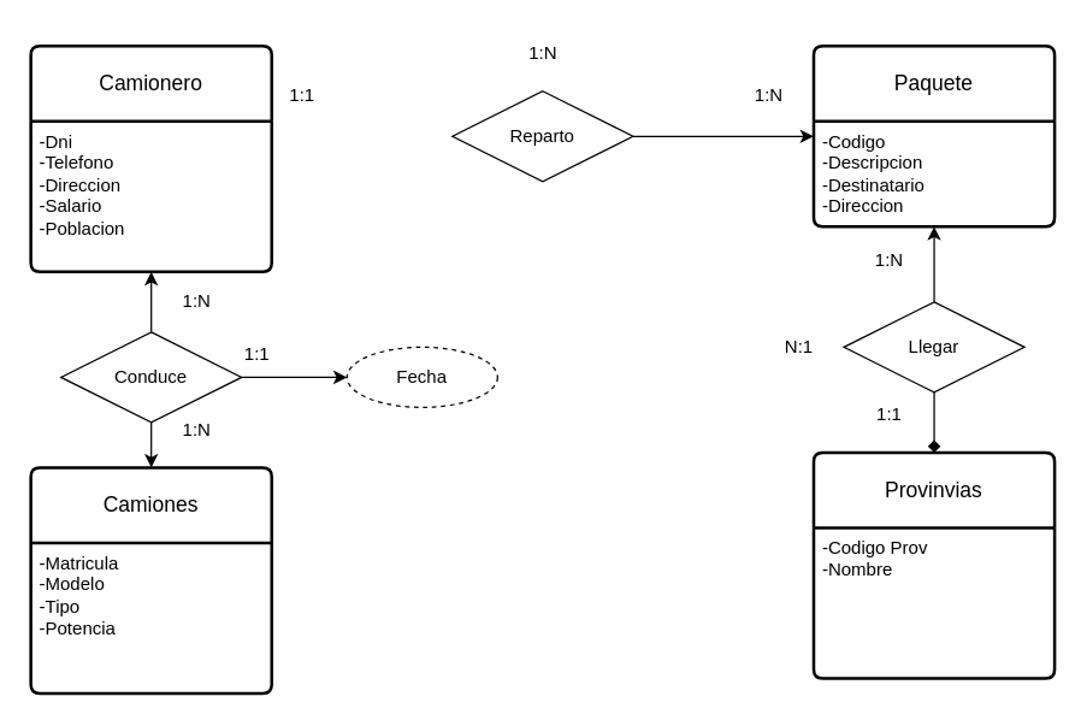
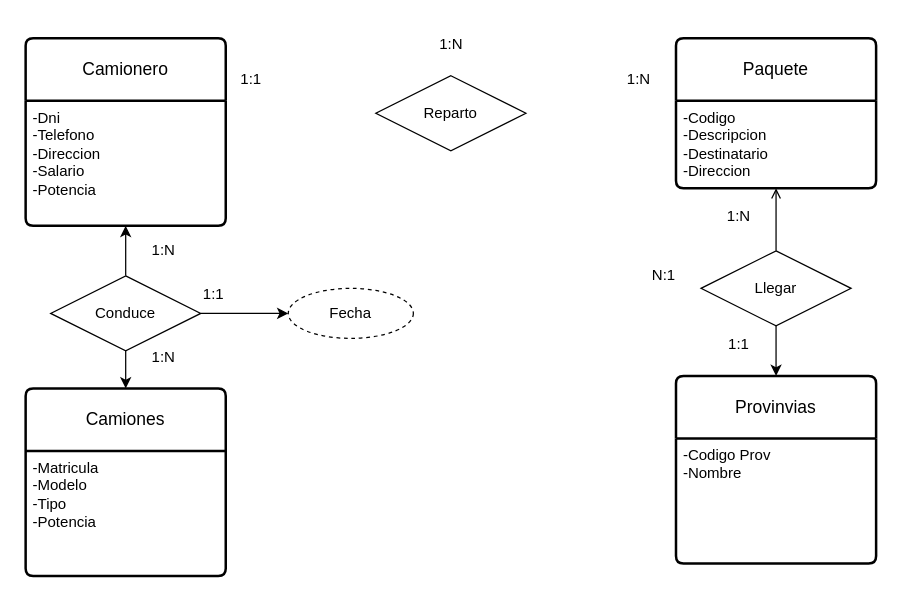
- <mxCell id="6" style="edgeStyle=orthogonalEdgeStyle;rounded=0;orthogonalLoop=1;jettySize=auto;html=1;exitX=1;exitY=0.5;exitDx=0;exitDy=0;entryX=0;entryY=0.5;entryDx=0;entryDy=0;" edge="1" parent="1" source="7" target="4"><mxGeometry relative="1" as="geometry" /></mxCell>
- <mxCell id="3" value="-Dni&lt;br&gt;-Telefono&lt;br&gt;-Direccion&lt;br&gt;-Salario&lt;br&gt;-Poblacion" style="align=left;strokeColor=none;fillColor=none;spacingLeft=4;fontSize=12;verticalAlign=top;resizable=0;rotatable=0;part=1;html=1;" vertex="1" parent="2"><mxGeometry y="50" width="160" height="100" as="geometry" /></mxCell>
+ <mxCell id="3" value="-Dni&lt;br&gt;-Telefono&lt;br&gt;-Direccion&lt;br&gt;-Salario&lt;br&gt;-Potencia" style="align=left;strokeColor=none;fillColor=none;spacingLeft=4;fontSize=12;verticalAlign=top;resizable=0;rotatable=0;part=1;html=1;" vertex="1" parent="2"><mxGeometry y="50" width="160" height="100" as="geometry" /></mxCell>
- <mxCell id="12" style="edgeStyle=orthogonalEdgeStyle;rounded=0;orthogonalLoop=1;jettySize=auto;html=1;exitX=0.5;exitY=0;exitDx=0;exitDy=0;entryX=0.5;entryY=1;entryDx=0;entryDy=0;" edge="1" parent="1" source="14" target="5"><mxGeometry relative="1" as="geometry" /></mxCell>
+ <mxCell id="12" style="edgeStyle=orthogonalEdgeStyle;rounded=0;orthogonalLoop=1;jettySize=auto;html=1;exitX=0.5;exitY=0;exitDx=0;exitDy=0;entryX=0.5;entryY=1;entryDx=0;entryDy=0;endArrow=open;" edge="1" parent="1" source="14" target="5"><mxGeometry relative="1" as="geometry" /></mxCell>
- <mxCell id="21" value="N:1" style="text;html=1;align=center;verticalAlign=middle;resizable=0;points=[];autosize=1;strokeColor=none;fillColor=none;" vertex="1" parent="1"><mxGeometry x="510" y="215" width="40" height="30" as="geometry" /></mxCell>
+ <mxCell id="21" value="N:1" style="text;html=1;align=center;verticalAlign=middle;resizable=0;points=[];autosize=1;strokeColor=none;fillColor=none;" vertex="1" parent="1"><mxGeometry x="510" y="205" width="40" height="30" as="geometry" /></mxCell>
- <mxCell id="13" style="edgeStyle=orthogonalEdgeStyle;rounded=0;orthogonalLoop=1;jettySize=auto;html=1;exitX=0.5;exitY=1;exitDx=0;exitDy=0;entryX=0.5;entryY=0;entryDx=0;entryDy=0;endArrow=diamond;" edge="1" parent="1" source="14" target="8"><mxGeometry relative="1" as="geometry" /></mxCell>
+ <mxCell id="13" style="edgeStyle=orthogonalEdgeStyle;rounded=0;orthogonalLoop=1;jettySize=auto;html=1;exitX=0.5;exitY=1;exitDx=0;exitDy=0;entryX=0.5;entryY=0;entryDx=0;entryDy=0;" edge="1" parent="1" source="14" target="8"><mxGeometry relative="1" as="geometry" /></mxCell>
